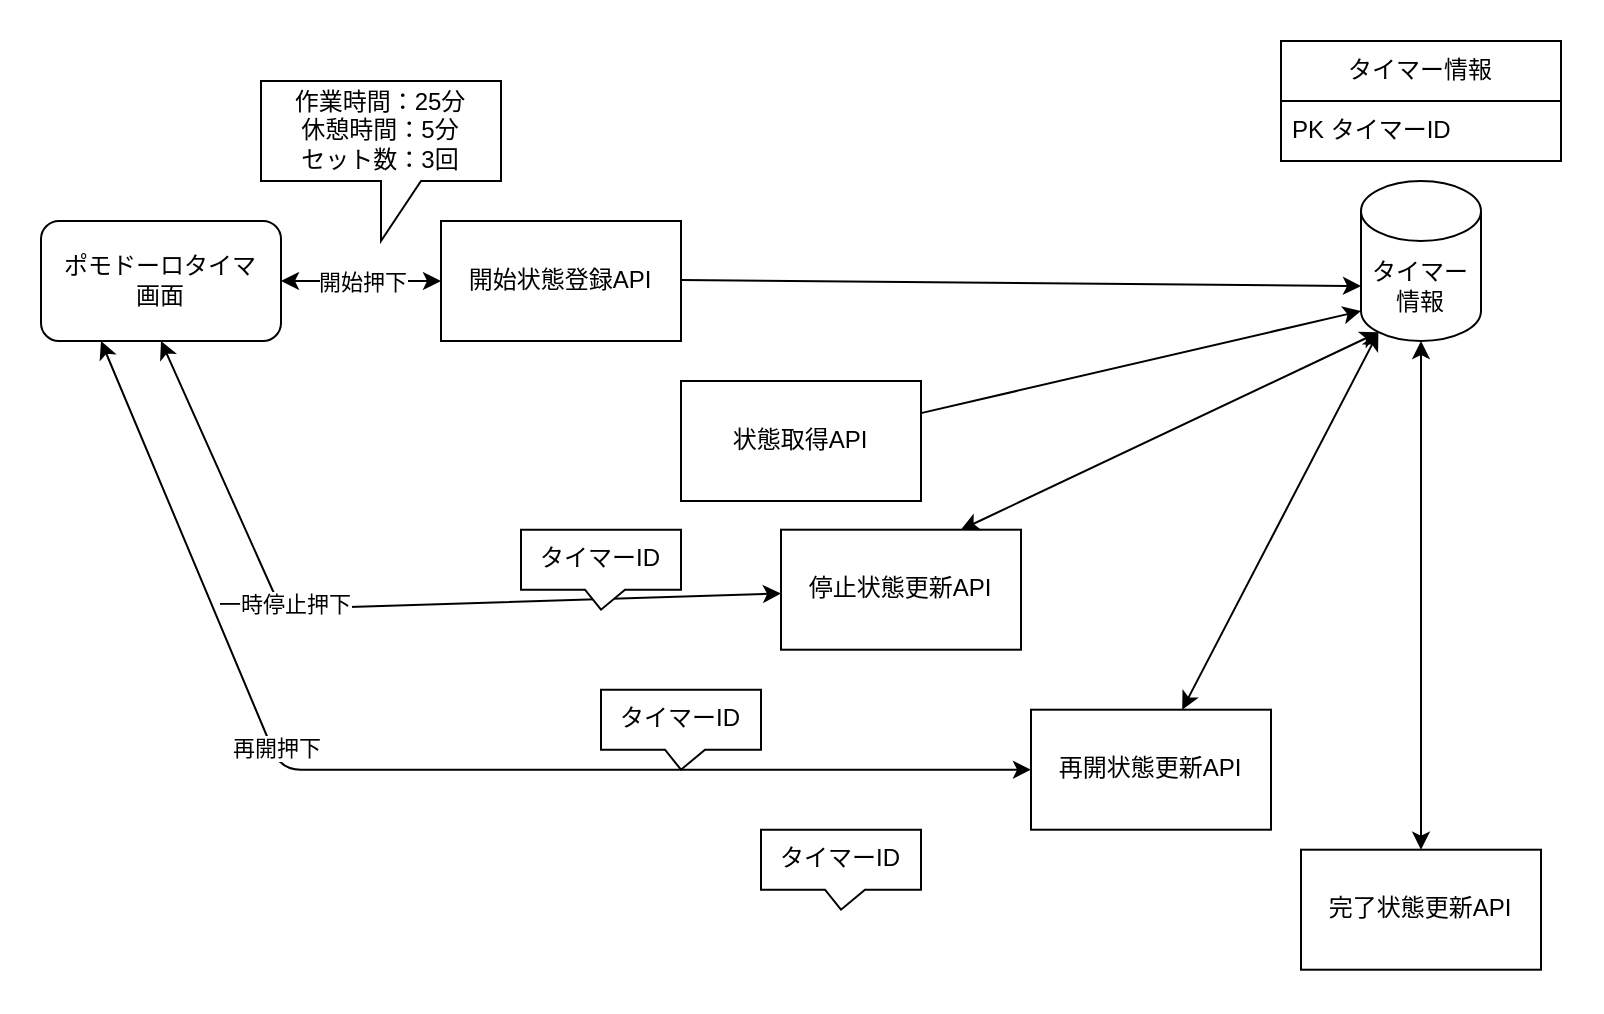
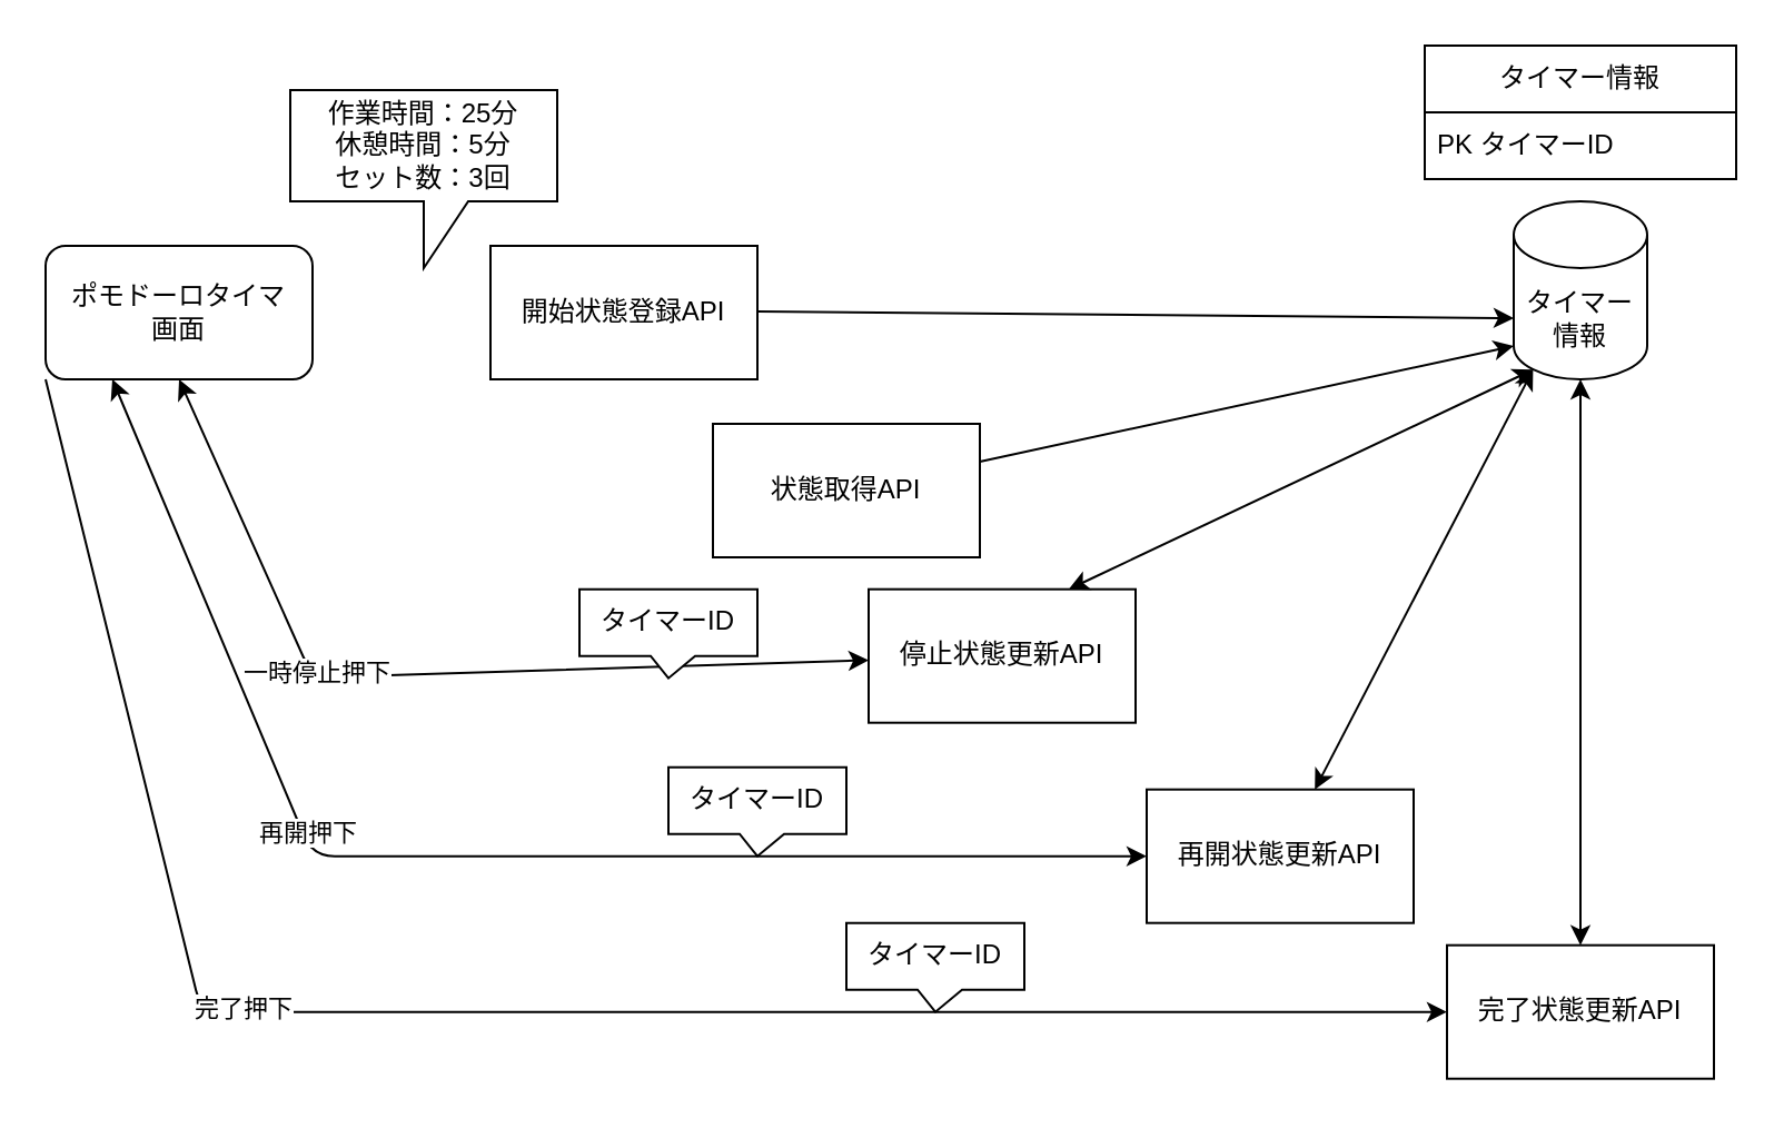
- <mxCell id="2" value="" style="edgeStyle=none;html=1;endArrow=classic;endFill=1;startArrow=classic;startFill=1;" edge="1" parent="1" source="4" target="5"><mxGeometry relative="1" as="geometry" /></mxCell>
- <mxCell id="3" value="開始押下" style="edgeLabel;html=1;align=center;verticalAlign=middle;resizable=0;points=[];" vertex="1" connectable="0" parent="2"><mxGeometry x="-0.35" y="1" relative="1" as="geometry"><mxPoint x="-14" y="-1" as="offset" /></mxGeometry></mxCell>
- <mxCell id="26" value="状態取得API" style="rounded=0;whiteSpace=wrap;html=1;" vertex="1" parent="1"><mxGeometry x="340" y="190" width="120" height="60" as="geometry" /></mxCell>
+ <mxCell id="26" value="状態取得API" style="rounded=0;whiteSpace=wrap;html=1;" vertex="1" parent="1"><mxGeometry x="320" y="190" width="120" height="60" as="geometry" /></mxCell>
+ <mxCell id="22" value="" style="endArrow=classic;html=1;endFill=1;exitX=0;exitY=1;exitDx=0;exitDy=0;startArrow=none;startFill=0;" edge="1" parent="1" source="5" target="21"><mxGeometry width="50" height="50" relative="1" as="geometry"><mxPoint x="60" y="244.35" as="sourcePoint" /><mxPoint x="460" y="384.35" as="targetPoint" /><Array as="points"><mxPoint x="90" y="454.35" /></Array></mxGeometry></mxCell>
+ <mxCell id="23" value="完了押下" style="edgeLabel;html=1;align=center;verticalAlign=middle;resizable=0;points=[];" vertex="1" connectable="0" parent="22"><mxGeometry x="-0.27" y="2" relative="1" as="geometry"><mxPoint as="offset" /></mxGeometry></mxCell>
